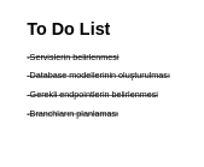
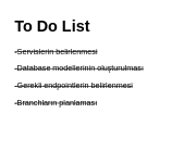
- <mxCell id="2" value="&lt;h1 style=&quot;margin-top: 0px;&quot;&gt;To Do List&lt;/h1&gt;&lt;p&gt;&lt;strike&gt;-Servislerin belirlenmesi&lt;/strike&gt;&lt;/p&gt;&lt;p&gt;&lt;strike&gt;-Database modellerinin oluşturulması&lt;/strike&gt;&lt;/p&gt;&lt;p&gt;&lt;strike style=&quot;&quot;&gt;-Gerekli endpointlerin belirlenmesi&lt;/strike&gt;&lt;/p&gt;&lt;p&gt;&lt;strike&gt;-Branchların planlaması&lt;/strike&gt;&lt;/p&gt;" style="text;html=1;whiteSpace=wrap;overflow=hidden;rounded=0;" parent="1" vertex="1"><mxGeometry x="35" y="20" width="240" height="190" as="geometry" /></mxCell>
+ <mxCell id="2" value="&lt;h1 style=&quot;margin-top: 0px;&quot;&gt;To Do List&lt;/h1&gt;&lt;p&gt;&lt;strike&gt;-Servislerin belirlenmesi&lt;/strike&gt;&lt;/p&gt;&lt;p&gt;&lt;strike&gt;-Database modellerinin oluşturulması&lt;/strike&gt;&lt;/p&gt;&lt;p&gt;&lt;strike style=&quot;&quot;&gt;-Gerekli endpointlerin belirlenmesi&lt;/strike&gt;&lt;/p&gt;&lt;p&gt;&lt;strike&gt;-Branchların planlaması&lt;/strike&gt;&lt;/p&gt;" style="text;html=1;whiteSpace=wrap;overflow=hidden;rounded=0;" parent="1" vertex="1"><mxGeometry x="20" y="20" width="240" height="190" as="geometry" /></mxCell>
